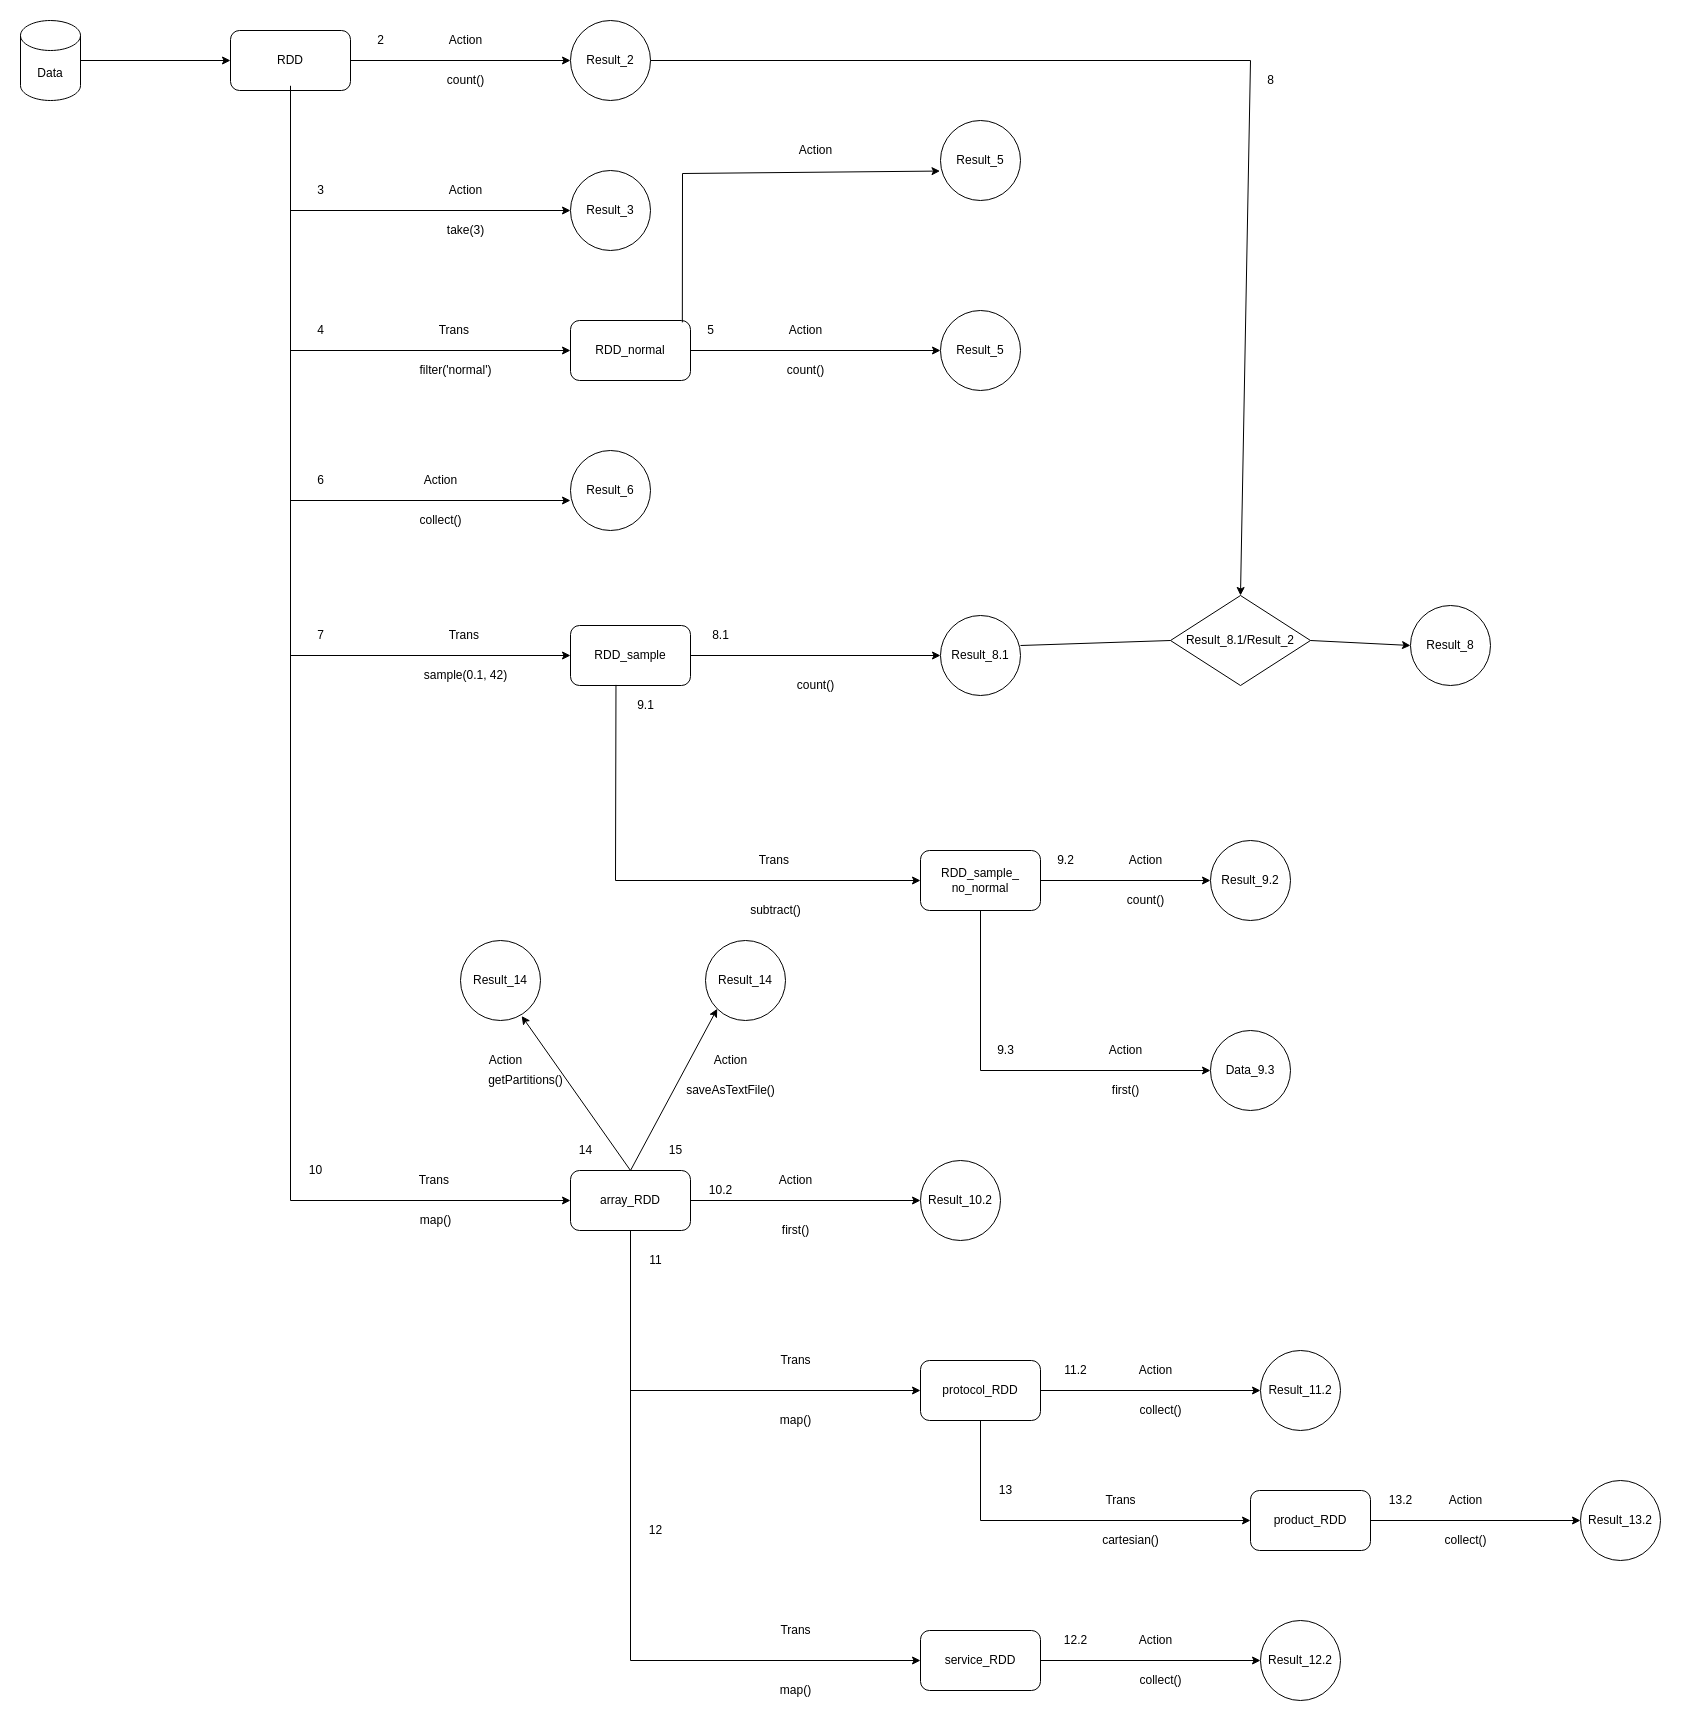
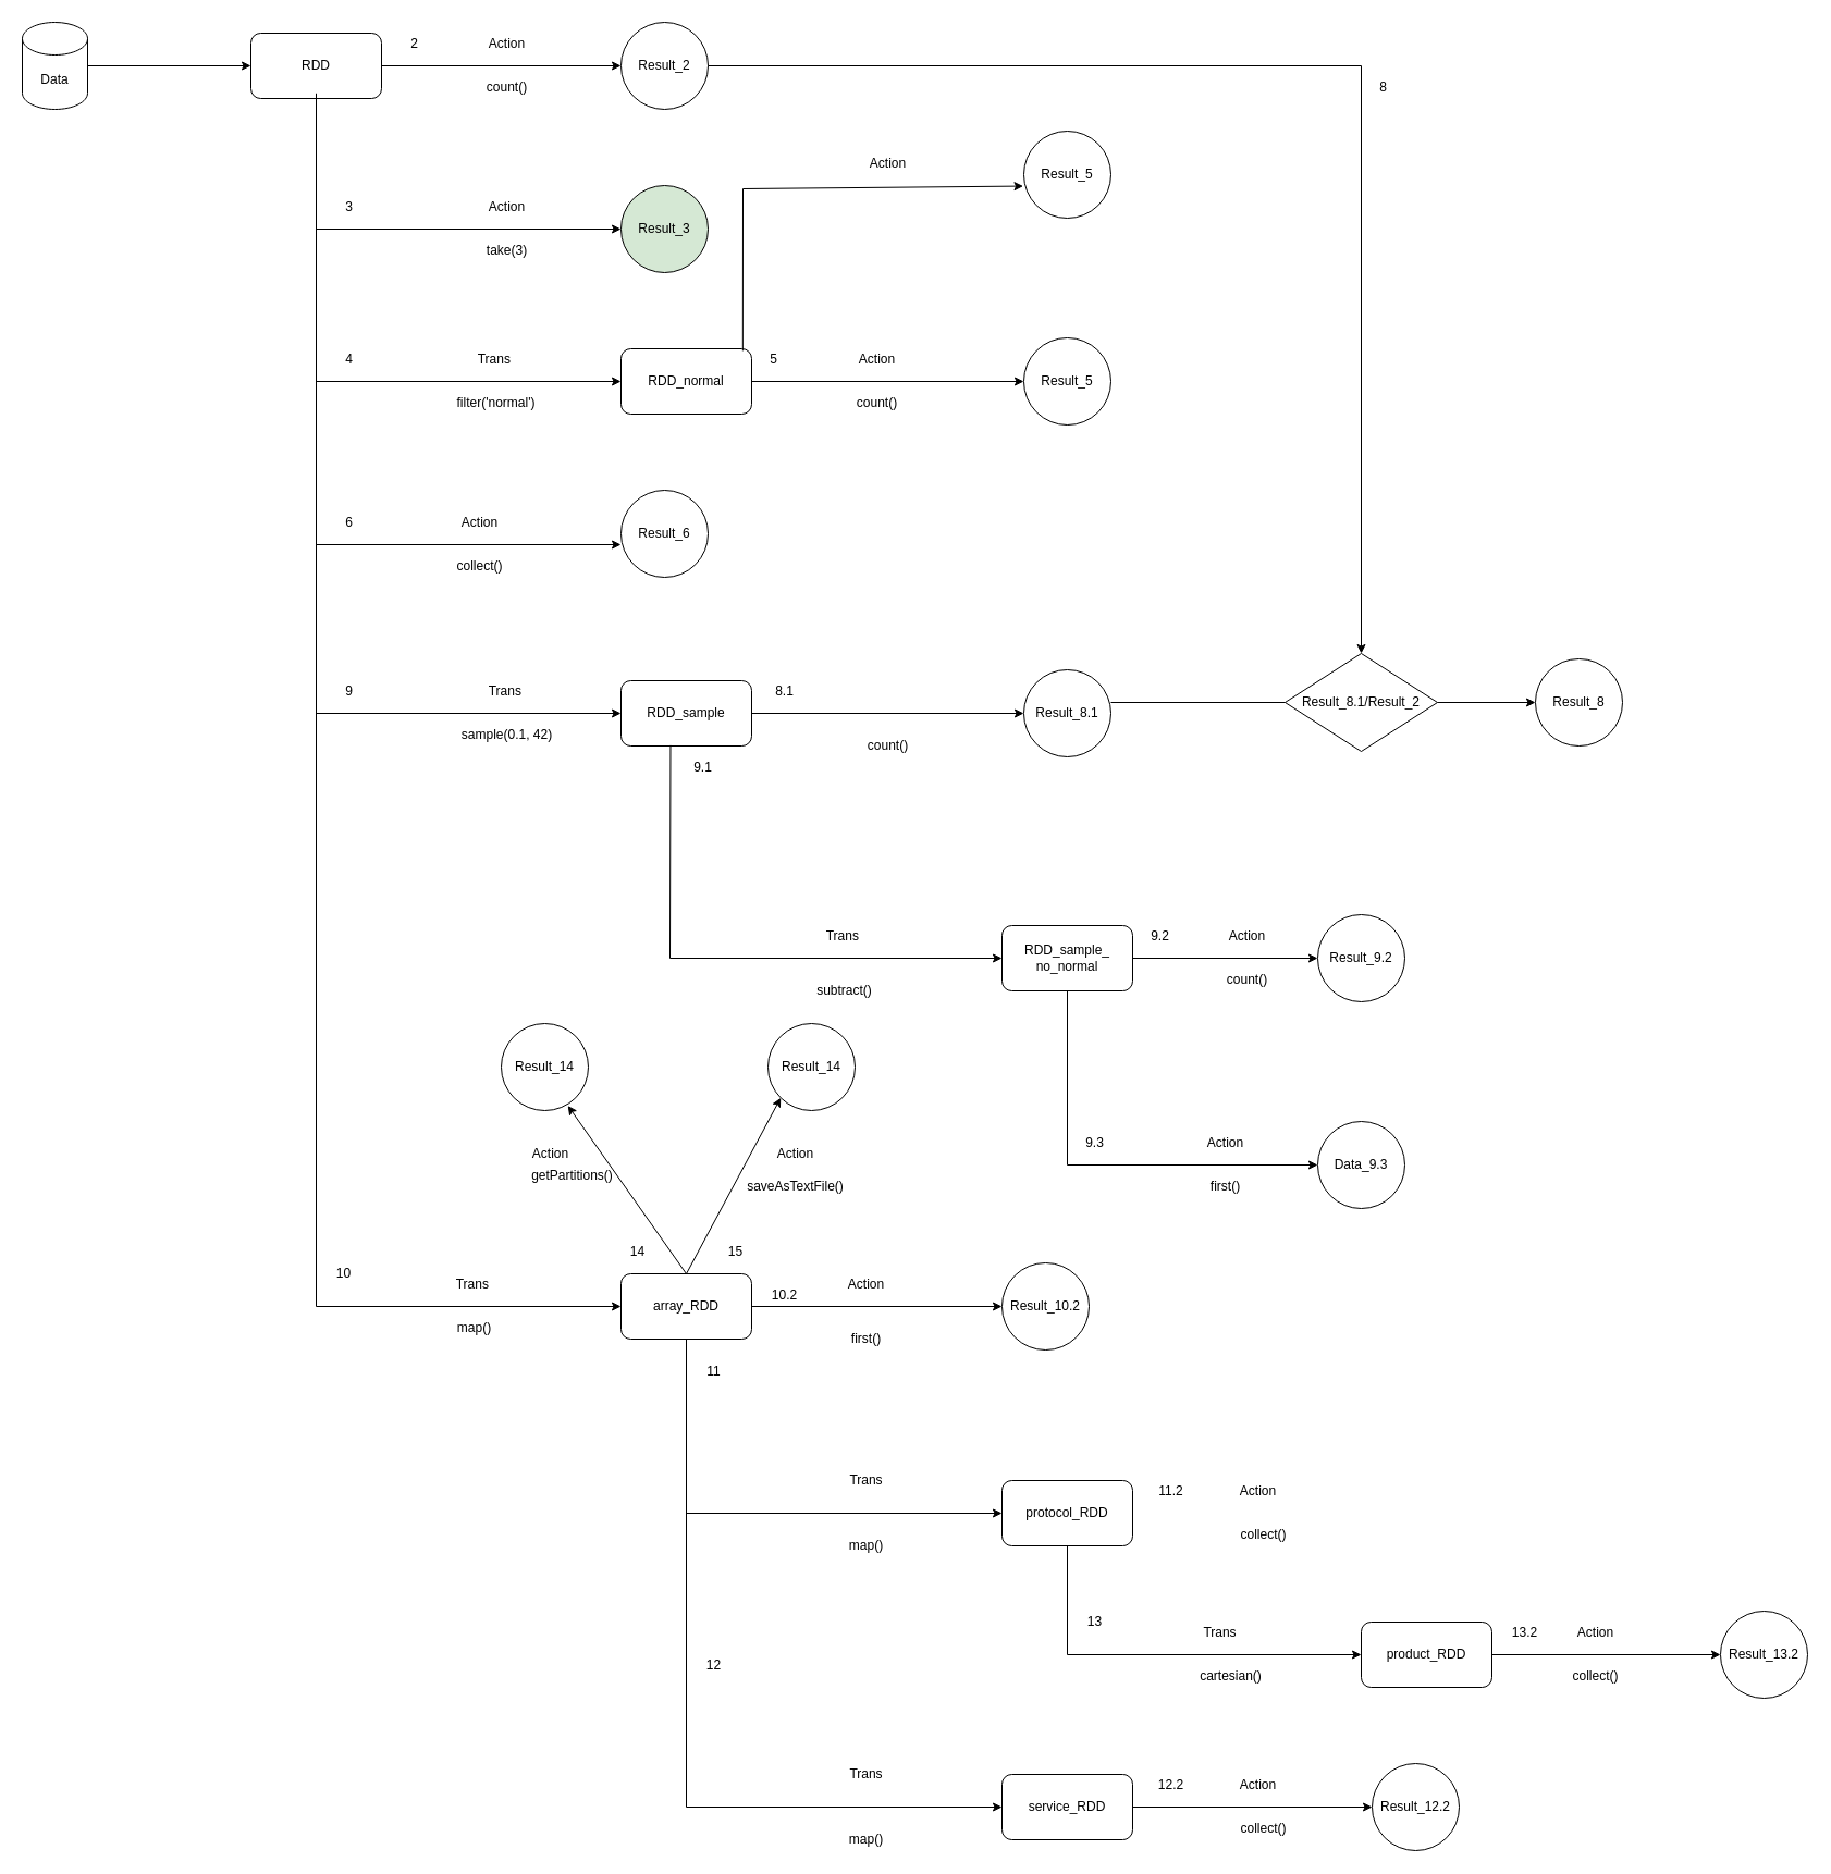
- <mxCell id="9" value="Result_3" style="ellipse;whiteSpace=wrap;html=1;aspect=fixed;" parent="1" vertex="1"><mxGeometry x="570" y="170" width="80" height="80" as="geometry" /></mxCell>
+ <mxCell id="9" value="Result_3" style="ellipse;whiteSpace=wrap;html=1;aspect=fixed;fillColor=#d5e8d4;" parent="1" vertex="1"><mxGeometry x="570" y="170" width="80" height="80" as="geometry" /></mxCell>
- <mxCell id="44" value="7" style="text;html=1;align=center;verticalAlign=middle;resizable=0;points=[];autosize=1;strokeColor=none;fillColor=none;" parent="1" vertex="1"><mxGeometry x="310" y="625" width="20" height="20" as="geometry" /></mxCell>
+ <mxCell id="44" value="9" style="text;html=1;align=center;verticalAlign=middle;resizable=0;points=[];autosize=1;strokeColor=none;fillColor=none;" parent="1" vertex="1"><mxGeometry x="310" y="625" width="20" height="20" as="geometry" /></mxCell>
- <mxCell id="39" value="&lt;span&gt;Result_8.1/&lt;/span&gt;Result_2" style="rhombus;whiteSpace=wrap;html=1;" parent="1" vertex="1"><mxGeometry x="1170" y="595" width="140" height="90" as="geometry" /></mxCell>
+ <mxCell id="39" value="&lt;span&gt;Result_8.1/&lt;/span&gt;Result_2" style="rhombus;whiteSpace=wrap;html=1;" parent="1" vertex="1"><mxGeometry x="1180" y="600" width="140" height="90" as="geometry" /></mxCell>
- <mxCell id="77" value="" style="endArrow=classic;html=1;rounded=0;entryX=0;entryY=0.5;entryDx=0;entryDy=0;exitX=1;exitY=0.5;exitDx=0;exitDy=0;" parent="1" source="73" target="76" edge="1"><mxGeometry width="50" height="50" relative="1" as="geometry"><mxPoint x="930" y="1310" as="sourcePoint" /><mxPoint x="980" y="1260" as="targetPoint" /></mxGeometry></mxCell>
- <mxCell id="76" value="Result_11.2" style="ellipse;whiteSpace=wrap;html=1;aspect=fixed;" parent="1" vertex="1"><mxGeometry x="1260" y="1350" width="80" height="80" as="geometry" /></mxCell>
